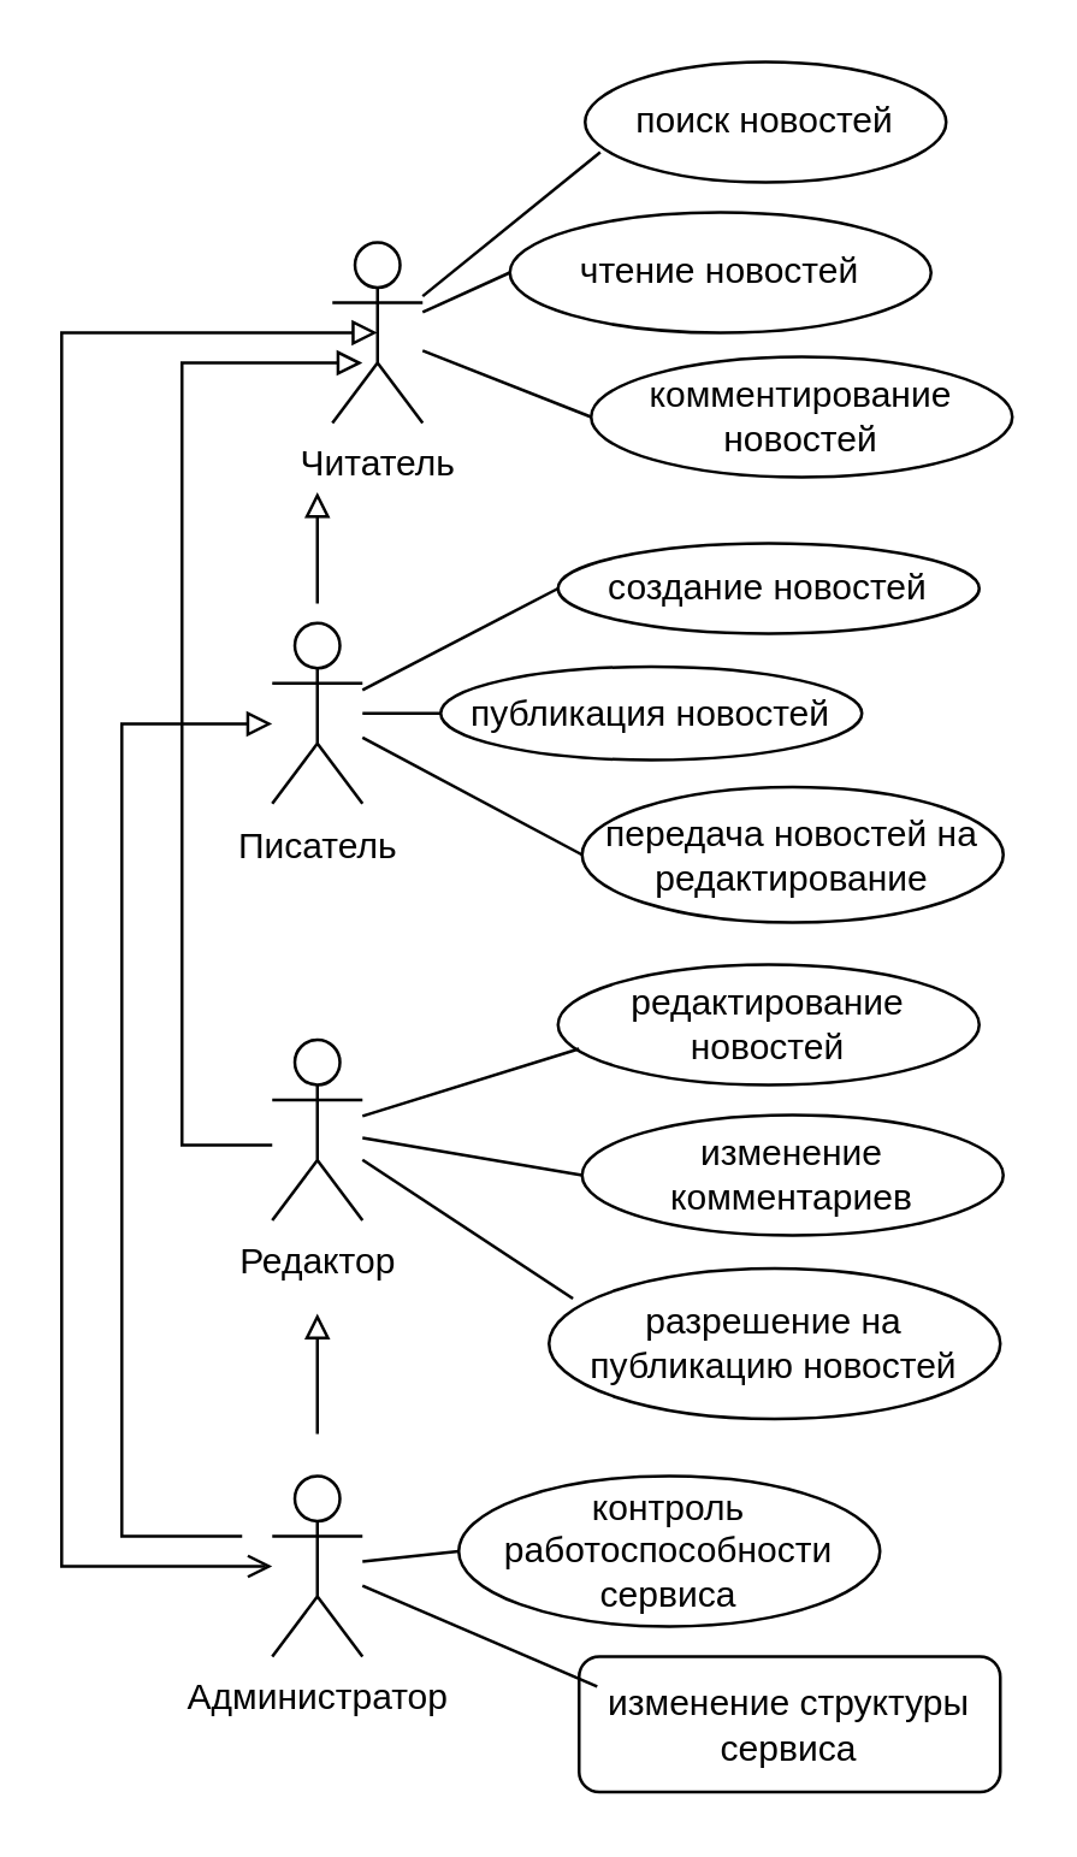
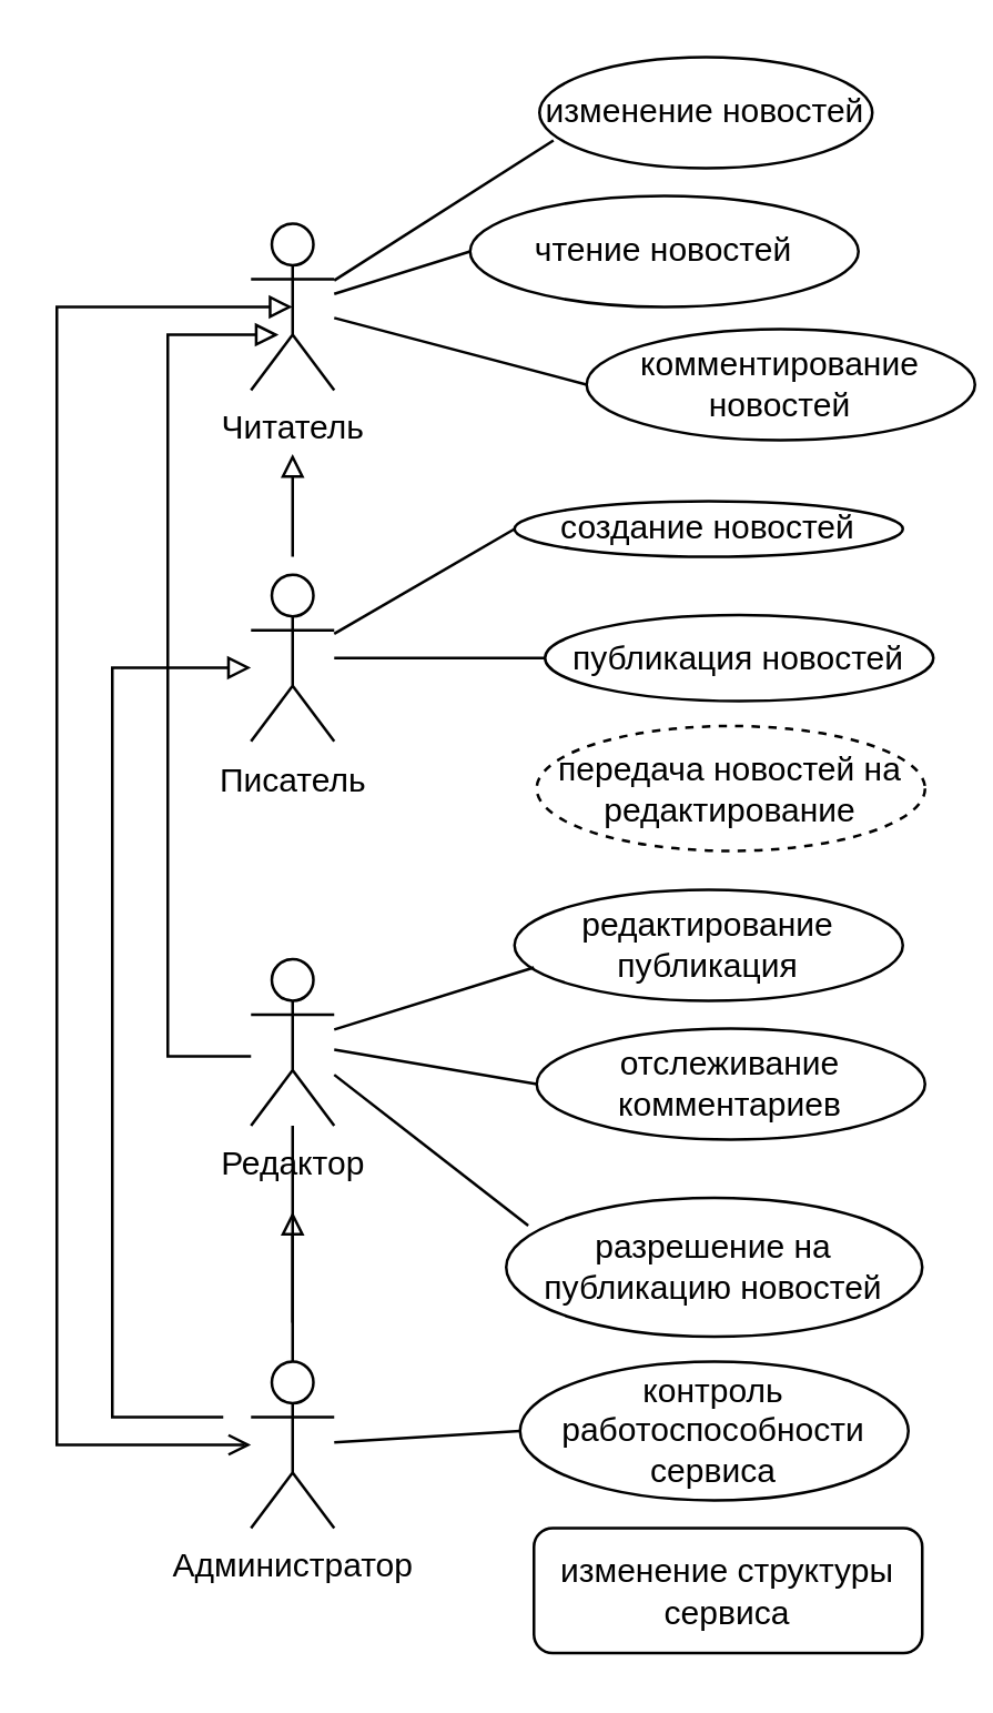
- <mxCell id="5" value="поиск новостей" style="ellipse;whiteSpace=wrap;html=1;" vertex="1" parent="1"><mxGeometry x="194" y="20" width="120" height="40" as="geometry" /></mxCell>
+ <mxCell id="5" value="изменение новостей" style="ellipse;whiteSpace=wrap;html=1;" vertex="1" parent="1"><mxGeometry x="194" y="20" width="120" height="40" as="geometry" /></mxCell>
- <mxCell id="2" value="Читатель" style="shape=umlActor;verticalLabelPosition=bottom;verticalAlign=top;html=1;outlineConnect=0;" vertex="1" parent="1"><mxGeometry x="110" y="80" width="30" height="60" as="geometry" /></mxCell>
+ <mxCell id="2" value="Читатель" style="shape=umlActor;verticalLabelPosition=bottom;verticalAlign=top;html=1;outlineConnect=0;" vertex="1" parent="1"><mxGeometry x="90" y="80" width="30" height="60" as="geometry" /></mxCell>
- <mxCell id="8" value="комментирование новостей" style="ellipse;whiteSpace=wrap;html=1;" vertex="1" parent="1"><mxGeometry x="196" y="118" width="140" height="40" as="geometry" /></mxCell>
+ <mxCell id="8" value="комментирование новостей" style="ellipse;whiteSpace=wrap;html=1;" vertex="1" parent="1"><mxGeometry x="211" y="118" width="140" height="40" as="geometry" /></mxCell>
- <mxCell id="10" value="создание новостей" style="ellipse;whiteSpace=wrap;html=1;" vertex="1" parent="1"><mxGeometry x="185" y="180" width="140" height="30" as="geometry" /></mxCell>
+ <mxCell id="10" value="создание новостей" style="ellipse;whiteSpace=wrap;html=1;" vertex="1" parent="1"><mxGeometry x="185" y="180" width="140" height="20" as="geometry" /></mxCell>
- <mxCell id="9" value="публикация новостей" style="ellipse;whiteSpace=wrap;html=1;" vertex="1" parent="1"><mxGeometry x="146" y="221" width="140" height="31" as="geometry" /></mxCell>
+ <mxCell id="9" value="публикация новостей" style="ellipse;whiteSpace=wrap;html=1;" vertex="1" parent="1"><mxGeometry x="196" y="221" width="140" height="31" as="geometry" /></mxCell>
- <mxCell id="18" value="" style="endArrow=none;html=1;rounded=0;exitX=0;exitY=0.5;exitDx=0;exitDy=0;" edge="1" parent="1" source="11" target="3"><mxGeometry width="50" height="50" relative="1" as="geometry"><mxPoint x="250" y="460" as="sourcePoint" /><mxPoint x="300" y="410" as="targetPoint" /></mxGeometry></mxCell>
- <mxCell id="11" value="передача новостей на редактирование" style="ellipse;whiteSpace=wrap;html=1;" vertex="1" parent="1"><mxGeometry x="193" y="261" width="140" height="45" as="geometry" /></mxCell>
+ <mxCell id="11" value="передача новостей на редактирование" style="ellipse;whiteSpace=wrap;html=1;dashed=1;" vertex="1" parent="1"><mxGeometry x="193" y="261" width="140" height="45" as="geometry" /></mxCell>
- <mxCell id="12" value="редактирование новостей" style="ellipse;whiteSpace=wrap;html=1;" vertex="1" parent="1"><mxGeometry x="185" y="320" width="140" height="40" as="geometry" /></mxCell>
+ <mxCell id="12" value="редактирование публикация" style="ellipse;whiteSpace=wrap;html=1;" vertex="1" parent="1"><mxGeometry x="185" y="320" width="140" height="40" as="geometry" /></mxCell>
- <mxCell id="13" value="изменение комментариев" style="ellipse;whiteSpace=wrap;html=1;" vertex="1" parent="1"><mxGeometry x="193" y="370" width="140" height="40" as="geometry" /></mxCell>
+ <mxCell id="13" value="отслеживание комментариев" style="ellipse;whiteSpace=wrap;html=1;" vertex="1" parent="1"><mxGeometry x="193" y="370" width="140" height="40" as="geometry" /></mxCell>
- <mxCell id="14" value="разрешение на публикацию новостей" style="ellipse;whiteSpace=wrap;html=1;" vertex="1" parent="1"><mxGeometry x="182" y="421" width="150" height="50" as="geometry" /></mxCell>
+ <mxCell id="14" value="разрешение на публикацию новостей" style="ellipse;whiteSpace=wrap;html=1;" vertex="1" parent="1"><mxGeometry x="182" y="431" width="150" height="50" as="geometry" /></mxCell>
- <mxCell id="15" value="контроль работоспособности сервиса" style="ellipse;whiteSpace=wrap;html=1;" vertex="1" parent="1"><mxGeometry x="152" y="490" width="140" height="50" as="geometry" /></mxCell>
+ <mxCell id="15" value="контроль работоспособности сервиса" style="ellipse;whiteSpace=wrap;html=1;" vertex="1" parent="1"><mxGeometry x="187" y="490" width="140" height="50" as="geometry" /></mxCell>
- <mxCell id="27" value="" style="endArrow=none;html=1;rounded=0;entryX=0.043;entryY=0.222;entryDx=0;entryDy=0;entryPerimeter=0;" edge="1" parent="1" source="6" target="16"><mxGeometry width="50" height="50" relative="1" as="geometry"><mxPoint x="130" y="530" as="sourcePoint" /><mxPoint x="410" y="390" as="targetPoint" /></mxGeometry></mxCell>
+ <mxCell id="27" value="" style="endArrow=none;html=1;rounded=0;" edge="1" parent="1" source="6" target="4"><mxGeometry width="50" height="50" relative="1" as="geometry"><mxPoint x="130" y="530" as="sourcePoint" /><mxPoint x="410" y="390" as="targetPoint" /></mxGeometry></mxCell>
